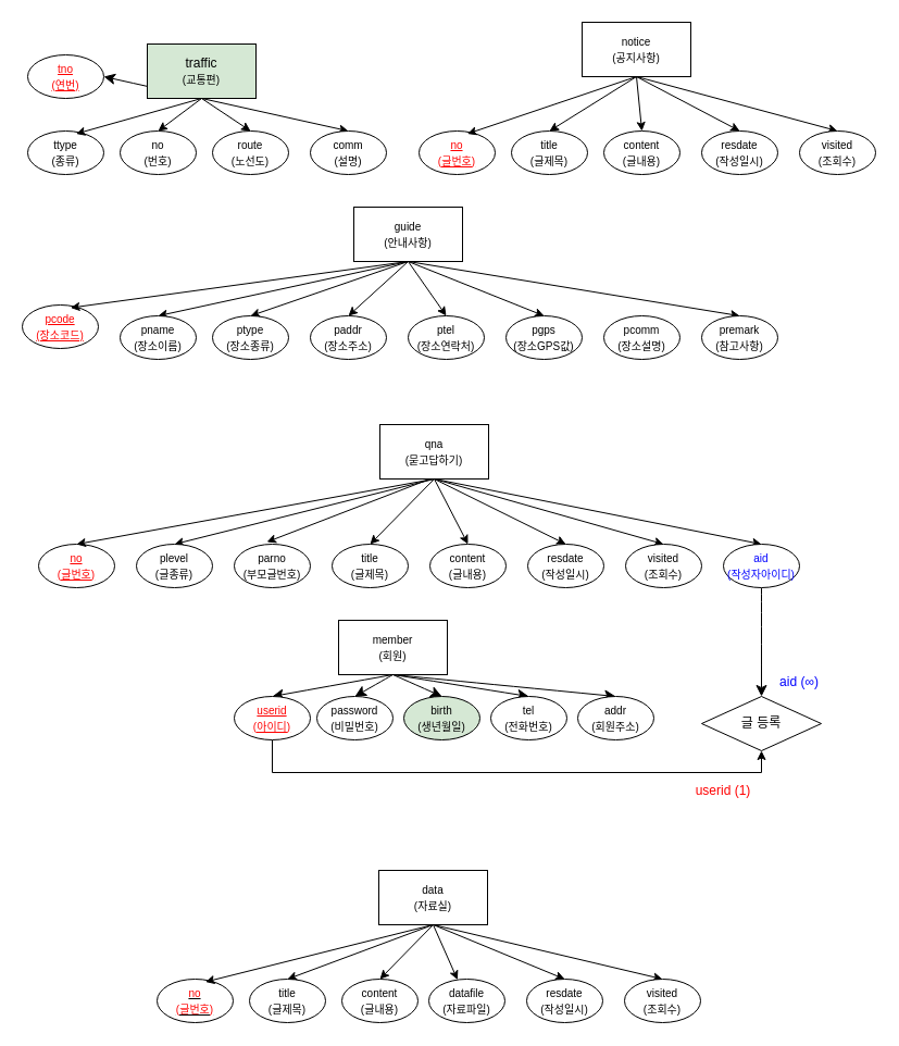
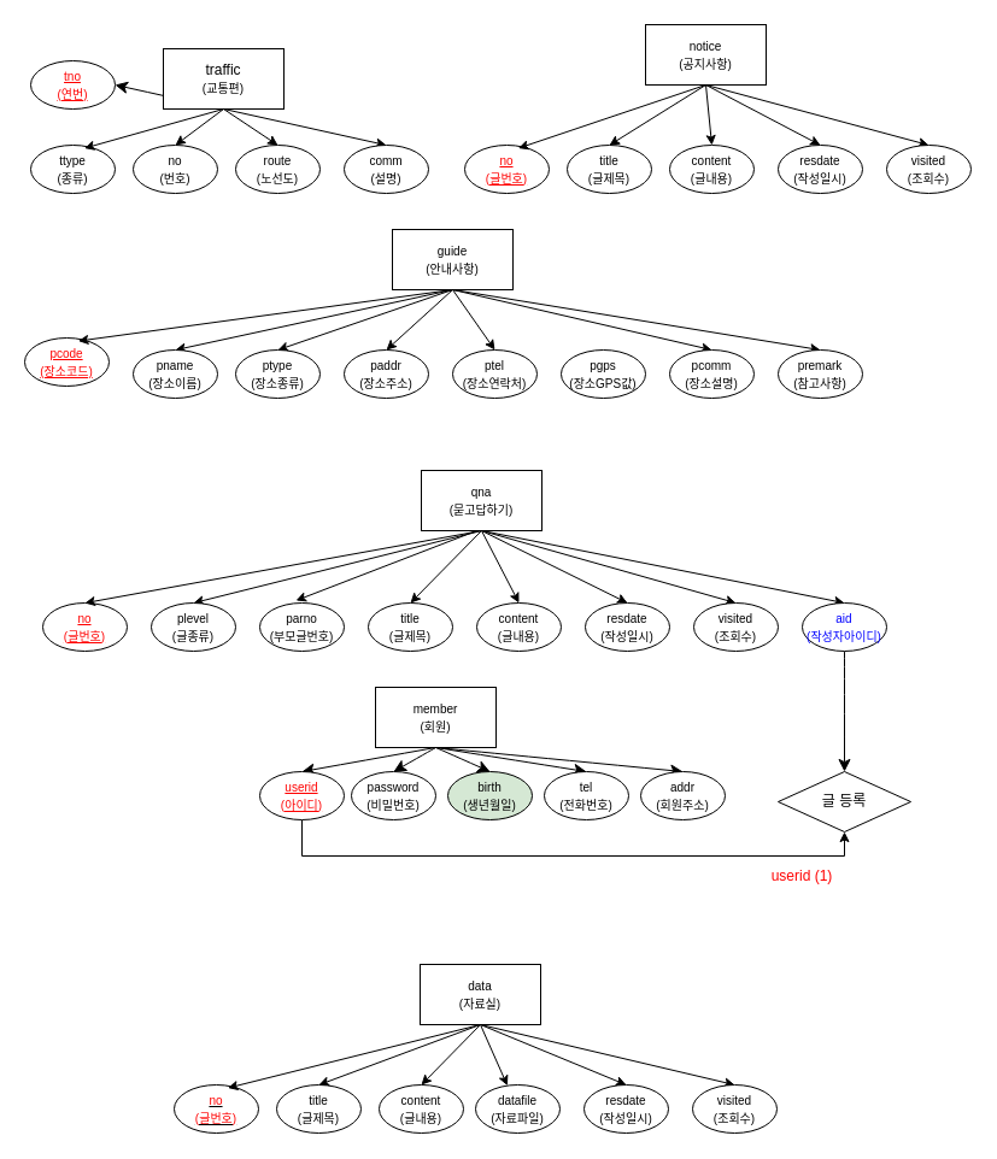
- <mxCell id="6" value="traffic&lt;div&gt;&lt;font style=&quot;font-size: 10px;&quot;&gt;(교통편)&lt;/font&gt;&lt;/div&gt;" style="rounded=0;whiteSpace=wrap;html=1;labelBackgroundColor=none;fillColor=#d5e8d4;" parent="1" vertex="1"><mxGeometry x="135" y="40" width="100" height="50" as="geometry" /></mxCell>
+ <mxCell id="6" value="traffic&lt;div&gt;&lt;font style=&quot;font-size: 10px;&quot;&gt;(교통편)&lt;/font&gt;&lt;/div&gt;" style="rounded=0;whiteSpace=wrap;html=1;labelBackgroundColor=none;" parent="1" vertex="1"><mxGeometry x="135" y="40" width="100" height="50" as="geometry" /></mxCell>
- <mxCell id="16" style="rounded=0;orthogonalLoop=1;jettySize=auto;html=1;exitX=0.5;exitY=1;exitDx=0;exitDy=0;entryX=0.5;entryY=0;entryDx=0;entryDy=0;" parent="1" source="19" target="26" edge="1"><mxGeometry relative="1" as="geometry"><mxPoint x="475" y="296" as="targetPoint" /></mxGeometry></mxCell>
+ <mxCell id="17" style="rounded=0;orthogonalLoop=1;jettySize=auto;html=1;exitX=0.5;exitY=1;exitDx=0;exitDy=0;entryX=0.5;entryY=0;entryDx=0;entryDy=0;" parent="1" source="19" target="27" edge="1"><mxGeometry relative="1" as="geometry" /></mxCell>
- <mxCell id="85" value="&lt;font style=&quot;font-size: 12px;&quot; color=&quot;#0000ff&quot;&gt;aid (∞)&lt;/font&gt;" style="text;html=1;align=center;verticalAlign=middle;whiteSpace=wrap;rounded=0;fontSize=16;" parent="1" vertex="1"><mxGeometry x="705" y="610" width="60" height="30" as="geometry" /></mxCell>
